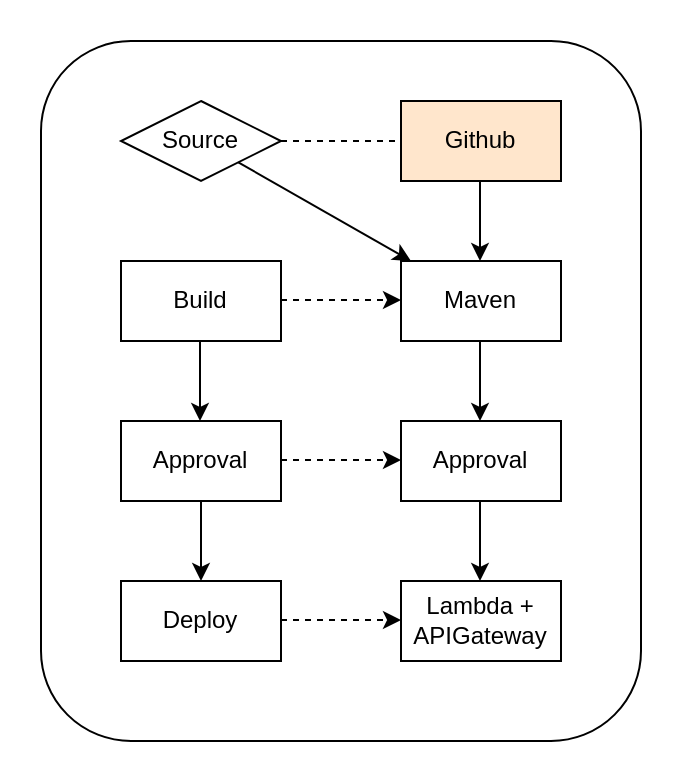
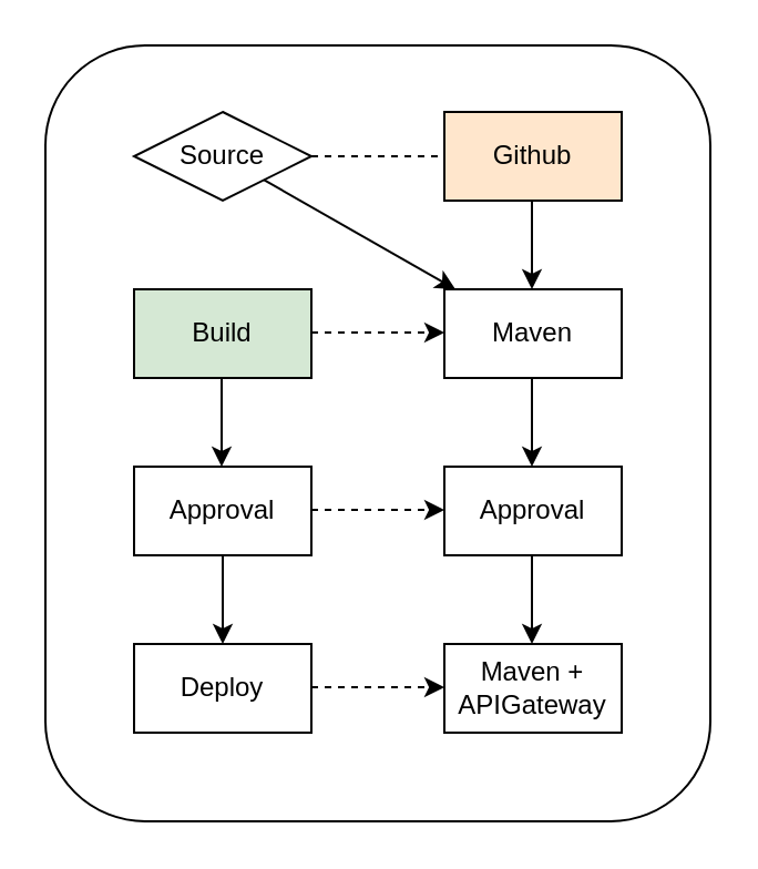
- <mxCell id="4" value="Build" style="rounded=0;whiteSpace=wrap;html=1;" vertex="1" parent="1"><mxGeometry x="60" y="130" width="80" height="40" as="geometry" /></mxCell>
+ <mxCell id="4" value="Build" style="rounded=0;whiteSpace=wrap;html=1;fillColor=#d5e8d4;" vertex="1" parent="1"><mxGeometry x="60" y="130" width="80" height="40" as="geometry" /></mxCell>
- <mxCell id="10" value="Lambda + APIGateway" style="rounded=0;whiteSpace=wrap;html=1;" vertex="1" parent="1"><mxGeometry x="200" y="290" width="80" height="40" as="geometry" /></mxCell>
+ <mxCell id="10" value="Maven + APIGateway" style="rounded=0;whiteSpace=wrap;html=1;" vertex="1" parent="1"><mxGeometry x="200" y="290" width="80" height="40" as="geometry" /></mxCell>
